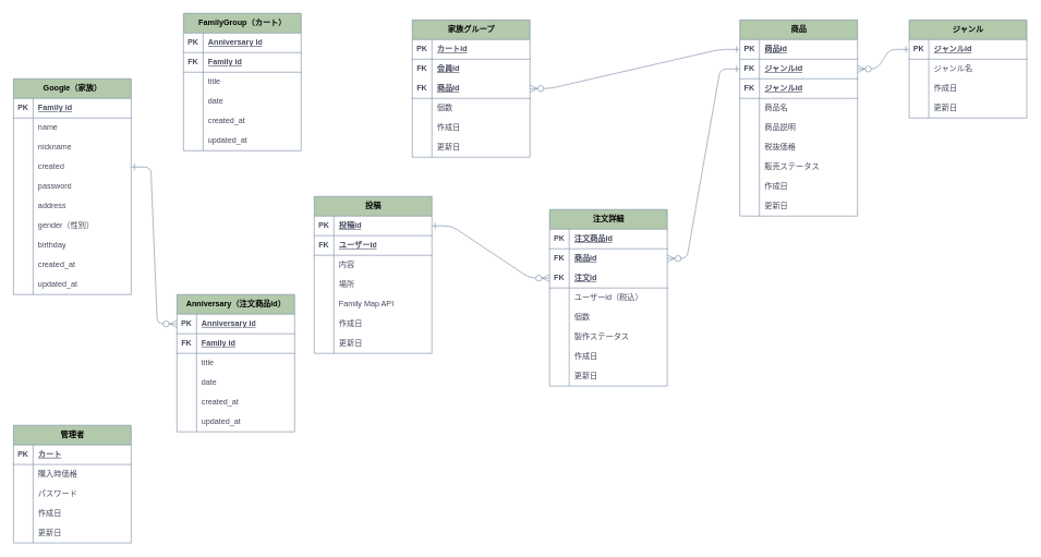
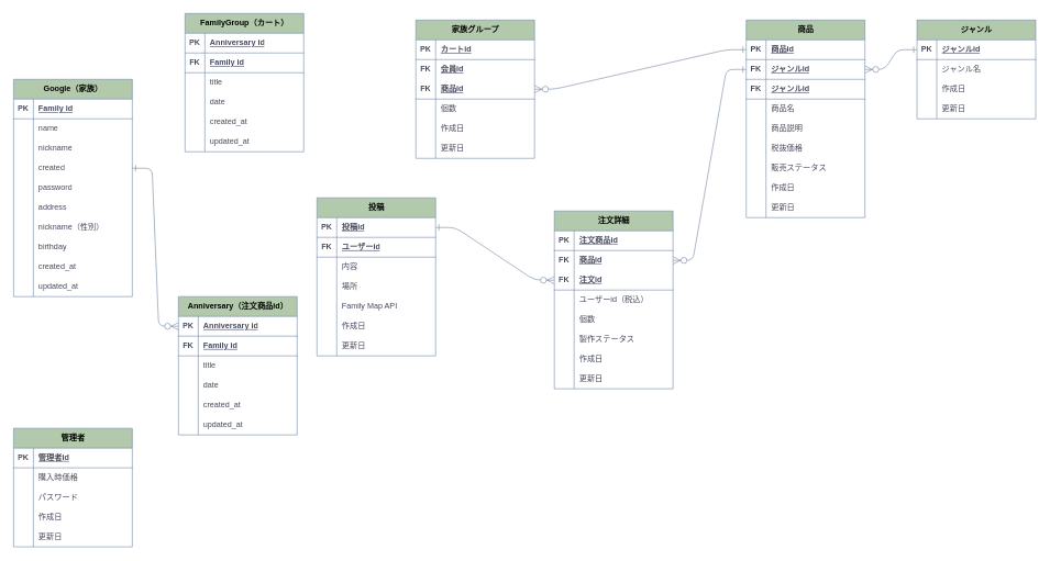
- <mxCell id="39" value="gender（性別）" style="shape=partialRectangle;connectable=0;fillColor=none;top=0;left=0;bottom=0;right=0;align=left;spacingLeft=6;overflow=hidden;whiteSpace=wrap;html=1;strokeColor=#788AA3;fontFamily=Helvetica;fontSize=12;fontColor=#46495D;startSize=23;labelBackgroundColor=none;" parent="37" vertex="1"><mxGeometry x="30" width="150" height="30" as="geometry"><mxRectangle width="150" height="30" as="alternateBounds" /></mxGeometry></mxCell>
+ <mxCell id="39" value="nickname（性別）" style="shape=partialRectangle;connectable=0;fillColor=none;top=0;left=0;bottom=0;right=0;align=left;spacingLeft=6;overflow=hidden;whiteSpace=wrap;html=1;strokeColor=#788AA3;fontFamily=Helvetica;fontSize=12;fontColor=#46495D;startSize=23;labelBackgroundColor=none;" parent="37" vertex="1"><mxGeometry x="30" width="150" height="30" as="geometry"><mxRectangle width="150" height="30" as="alternateBounds" /></mxGeometry></mxCell>
- <mxCell id="5" value="カート" style="shape=partialRectangle;connectable=0;fillColor=none;top=0;left=0;bottom=0;right=0;align=left;spacingLeft=6;fontStyle=5;overflow=hidden;whiteSpace=wrap;html=1;strokeColor=#788AA3;fontFamily=Helvetica;fontSize=12;fontColor=#46495D;startSize=23;labelBackgroundColor=none;" parent="3" vertex="1"><mxGeometry x="30" width="150" height="30" as="geometry"><mxRectangle width="150" height="30" as="alternateBounds" /></mxGeometry></mxCell>
+ <mxCell id="5" value="管理者id" style="shape=partialRectangle;connectable=0;fillColor=none;top=0;left=0;bottom=0;right=0;align=left;spacingLeft=6;fontStyle=5;overflow=hidden;whiteSpace=wrap;html=1;strokeColor=#788AA3;fontFamily=Helvetica;fontSize=12;fontColor=#46495D;startSize=23;labelBackgroundColor=none;" parent="3" vertex="1"><mxGeometry x="30" width="150" height="30" as="geometry"><mxRectangle width="150" height="30" as="alternateBounds" /></mxGeometry></mxCell>
